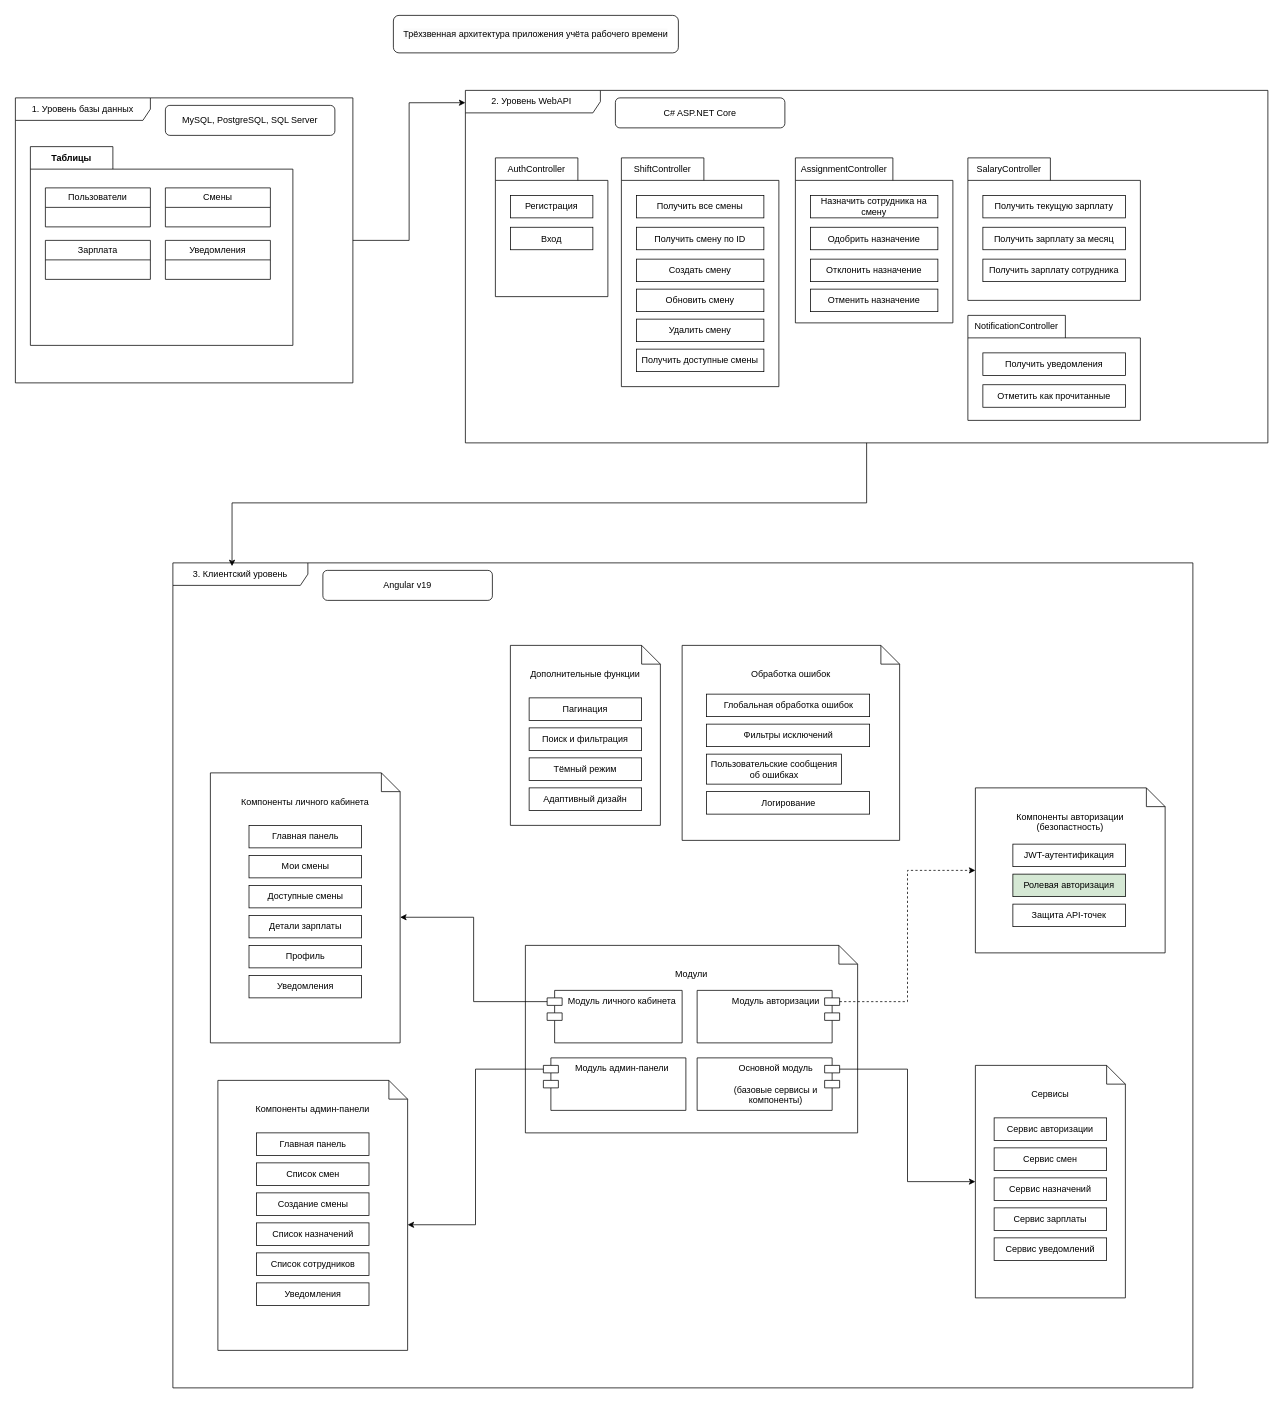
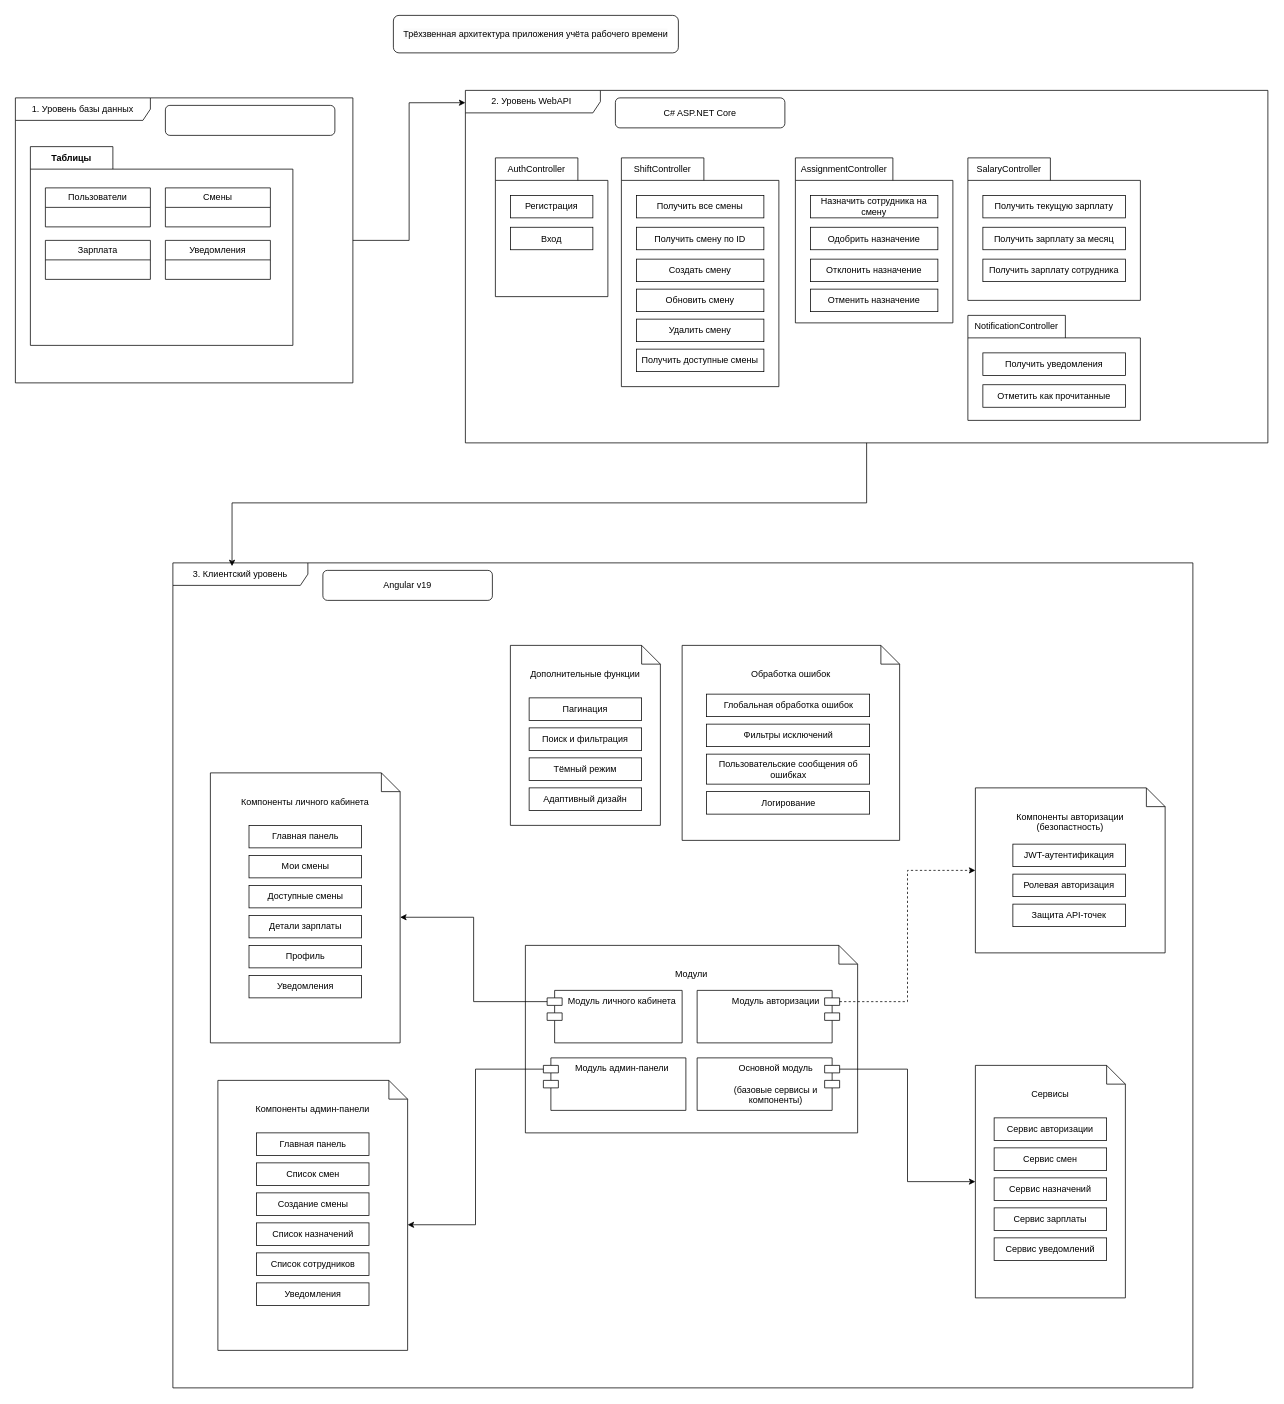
- <mxCell id="15" value="MySQL, PostgreSQL, SQL Server" style="text;whiteSpace=wrap;html=1;align=center;verticalAlign=middle;" vertex="1" parent="13"><mxGeometry width="226" height="40" as="geometry" /></mxCell>
- <mxCell id="86" value="&lt;span style=&quot;text-align: left;&quot;&gt;Пользовательские сообщения об ошибках&lt;/span&gt;" style="rounded=0;whiteSpace=wrap;html=1;" vertex="1" parent="83"><mxGeometry x="32.5" y="145" width="180" height="40" as="geometry" /></mxCell>
+ <mxCell id="86" value="&lt;span style=&quot;text-align: left;&quot;&gt;Пользовательские сообщения об ошибках&lt;/span&gt;" style="rounded=0;whiteSpace=wrap;html=1;" vertex="1" parent="83"><mxGeometry x="32.5" y="145" width="217.5" height="40" as="geometry" /></mxCell>
- <mxCell id="70" value="&lt;span style=&quot;text-align: left;&quot;&gt;Ролевая авторизация&lt;/span&gt;" style="rounded=0;whiteSpace=wrap;html=1;fillColor=#d5e8d4;" vertex="1" parent="68"><mxGeometry x="50" y="115" width="150" height="30" as="geometry" /></mxCell>
+ <mxCell id="70" value="&lt;span style=&quot;text-align: left;&quot;&gt;Ролевая авторизация&lt;/span&gt;" style="rounded=0;whiteSpace=wrap;html=1;" vertex="1" parent="68"><mxGeometry x="50" y="115" width="150" height="30" as="geometry" /></mxCell>
